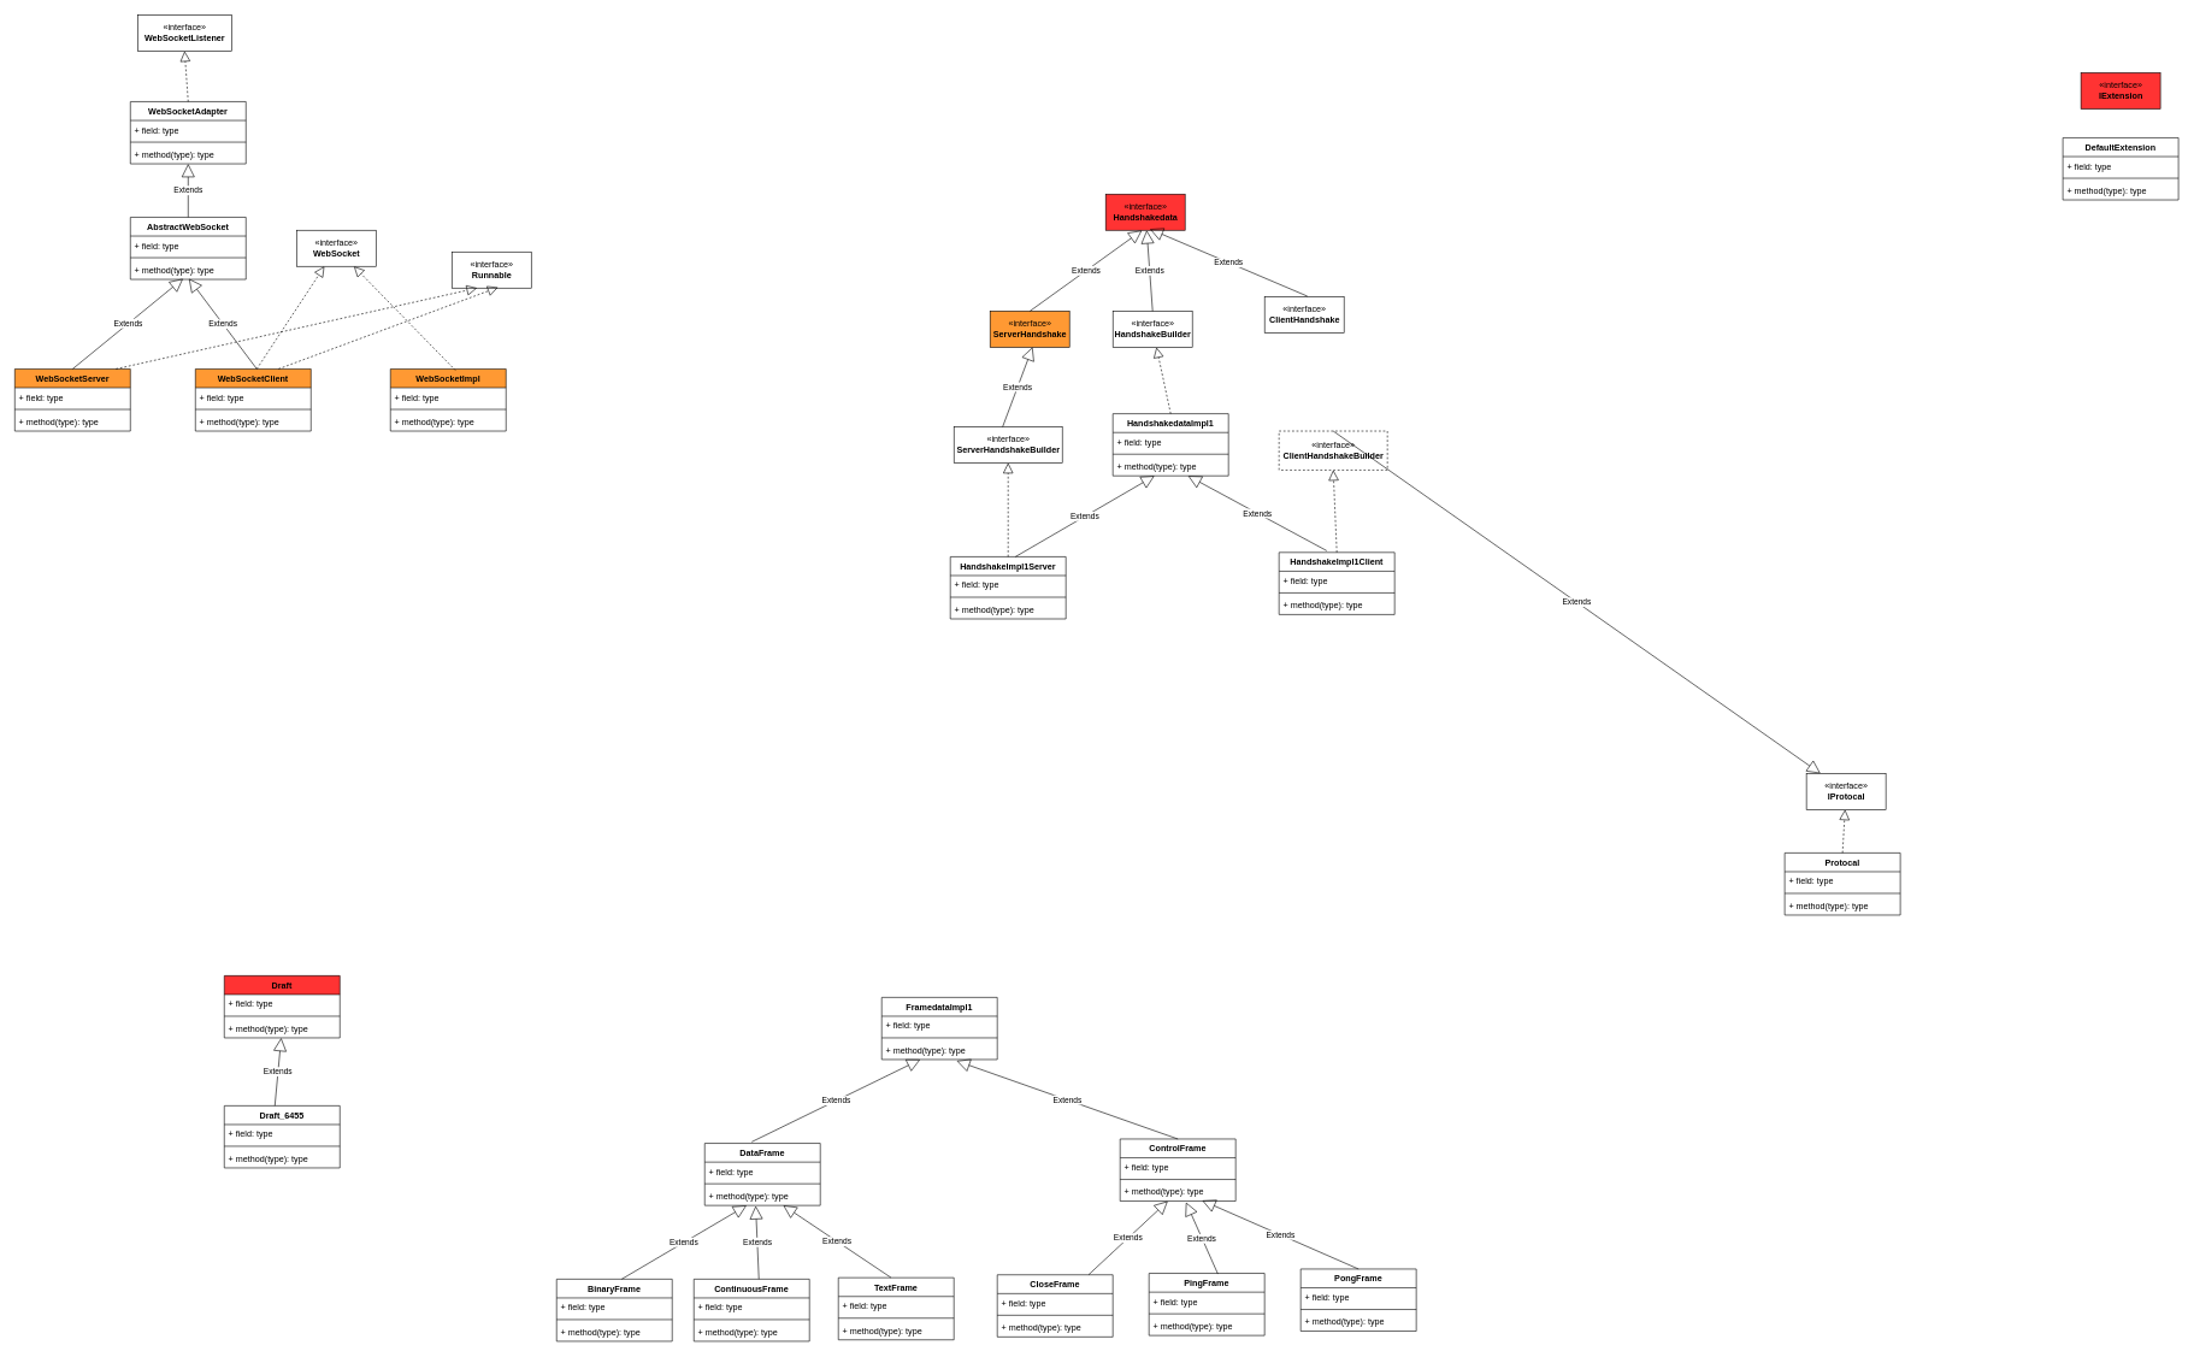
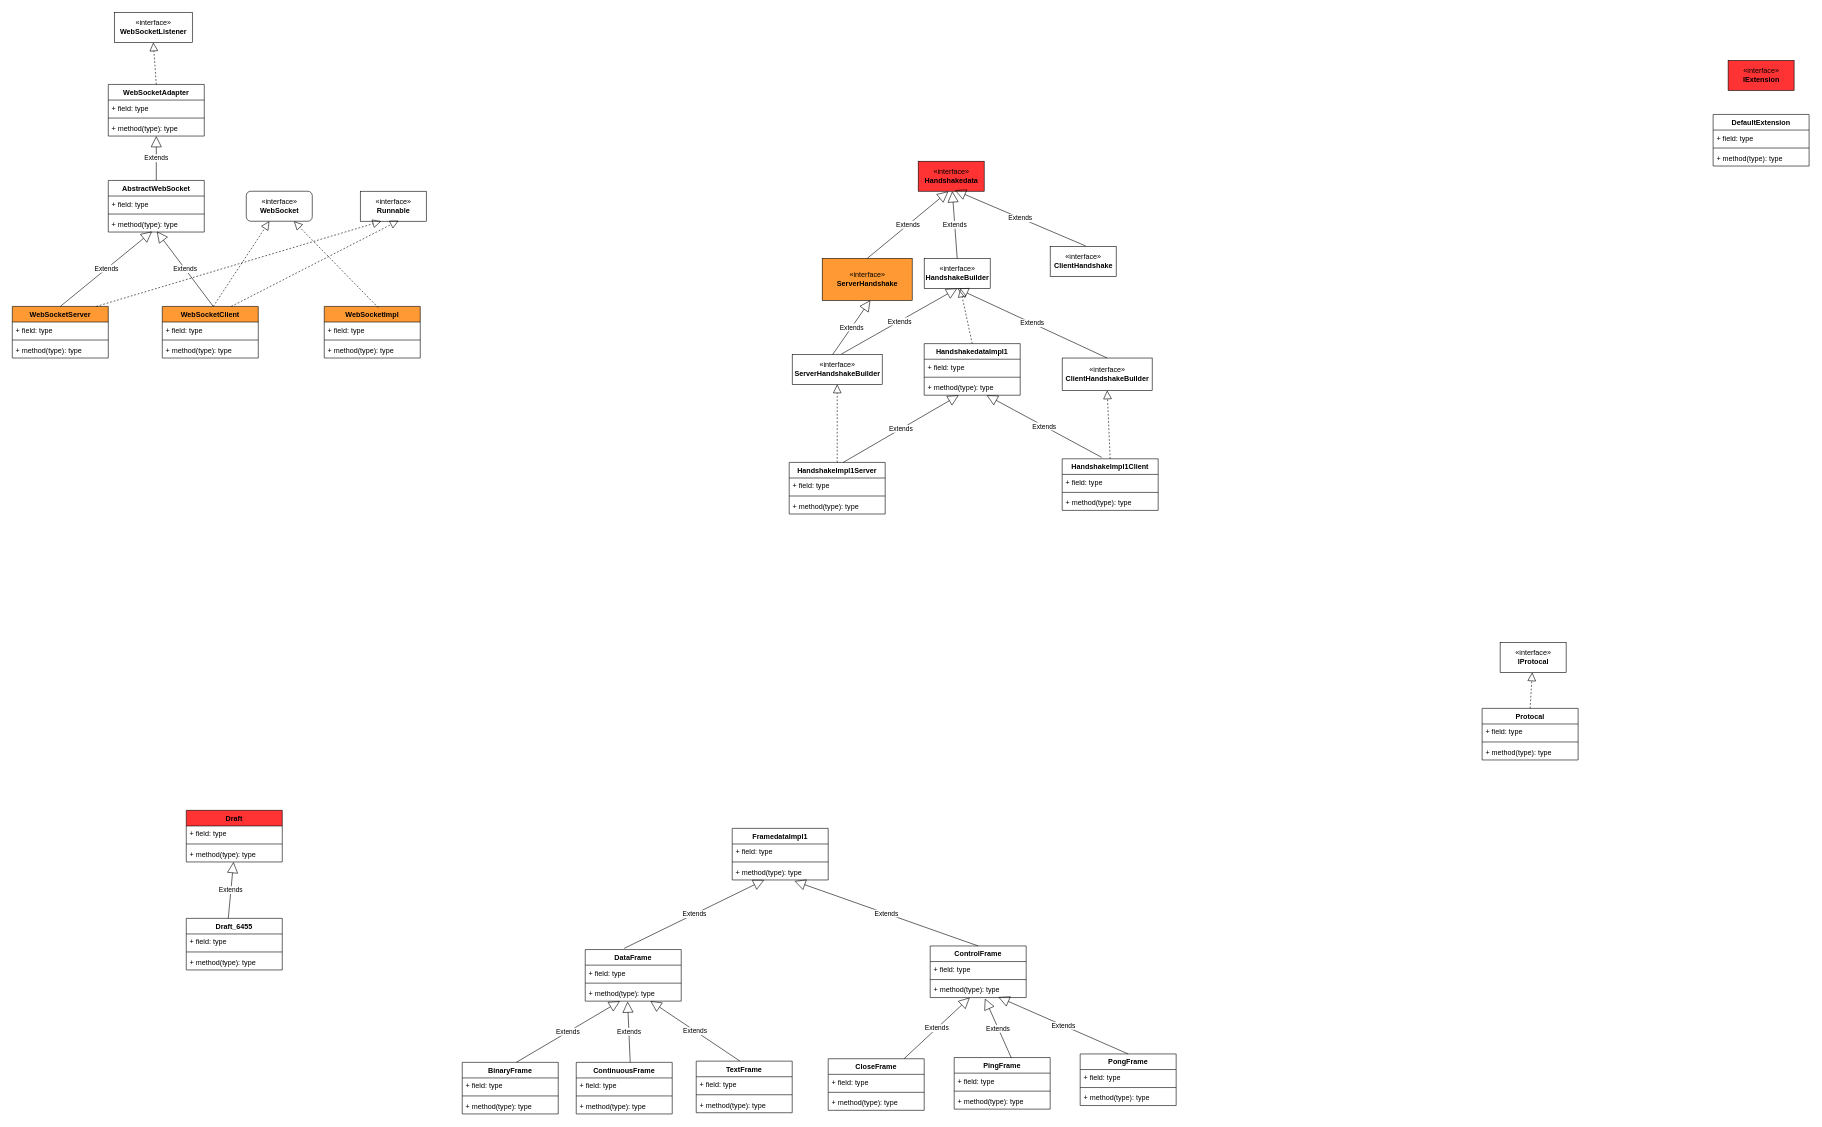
- <mxCell id="13" value="«interface»&lt;br&gt;&lt;b&gt;WebSocket&lt;/b&gt;" style="html=1;" parent="1" vertex="1"><mxGeometry x="410" y="318" width="110" height="50" as="geometry" /></mxCell>
+ <mxCell id="13" value="«interface»&lt;br&gt;&lt;b&gt;WebSocket&lt;/b&gt;" style="html=1;rounded=1;" parent="1" vertex="1"><mxGeometry x="410" y="318" width="110" height="50" as="geometry" /></mxCell>
- <mxCell id="14" value="«interface»&lt;br&gt;&lt;b&gt;Runnable&lt;/b&gt;" style="html=1;" parent="1" vertex="1"><mxGeometry x="625" y="348" width="110" height="50" as="geometry" /></mxCell>
+ <mxCell id="14" value="«interface»&lt;br&gt;&lt;b&gt;Runnable&lt;/b&gt;" style="html=1;" parent="1" vertex="1"><mxGeometry x="600" y="318" width="110" height="50" as="geometry" /></mxCell>
- <mxCell id="33" value="«interface»&lt;br&gt;&lt;b&gt;ServerHandshake&lt;/b&gt;" style="html=1;fillColor=#FF9933;" parent="1" vertex="1"><mxGeometry x="1370" y="430" width="110" height="50" as="geometry" /></mxCell>
+ <mxCell id="33" value="«interface»&lt;br&gt;&lt;b&gt;ServerHandshake&lt;/b&gt;" style="html=1;fillColor=#FF9933;" parent="1" vertex="1"><mxGeometry x="1370" y="430" width="150" height="70" as="geometry" /></mxCell>
+ <mxCell id="43" value="Extends" style="endArrow=block;endSize=16;endFill=0;html=1;entryX=0.5;entryY=1;entryDx=0;entryDy=0;exitX=0.548;exitY=-0.014;exitDx=0;exitDy=0;exitPerimeter=0;" parent="1" source="42" target="38" edge="1"><mxGeometry width="160" relative="1" as="geometry"><mxPoint x="1450" y="580" as="sourcePoint" /><mxPoint x="1610" y="580" as="targetPoint" /></mxGeometry></mxCell>
- <mxCell id="40" value="«interface»&lt;br&gt;&lt;b&gt;ClientHandshakeBuilder&lt;/b&gt;" style="html=1;fillColor=#FFFFFF;dashed=1;" parent="1" vertex="1"><mxGeometry x="1770" y="596" width="150" height="54" as="geometry" /></mxCell>
+ <mxCell id="40" value="«interface»&lt;br&gt;&lt;b&gt;ClientHandshakeBuilder&lt;/b&gt;" style="html=1;fillColor=#FFFFFF;" parent="1" vertex="1"><mxGeometry x="1770" y="596" width="150" height="54" as="geometry" /></mxCell>
- <mxCell id="41" value="Extends" style="endArrow=block;endSize=16;endFill=0;html=1;exitX=0.5;exitY=0;exitDx=0;exitDy=0;" parent="1" source="40" target="98" edge="1"><mxGeometry width="160" relative="1" as="geometry"><mxPoint x="1780" y="590" as="sourcePoint" /><mxPoint x="1940" y="590" as="targetPoint" /></mxGeometry></mxCell>
+ <mxCell id="41" value="Extends" style="endArrow=block;endSize=16;endFill=0;html=1;entryX=0.5;entryY=1;entryDx=0;entryDy=0;exitX=0.5;exitY=0;exitDx=0;exitDy=0;" parent="1" source="40" target="38" edge="1"><mxGeometry width="160" relative="1" as="geometry"><mxPoint x="1780" y="590" as="sourcePoint" /><mxPoint x="1940" y="590" as="targetPoint" /></mxGeometry></mxCell>
